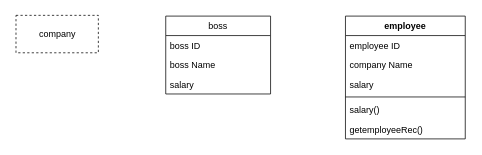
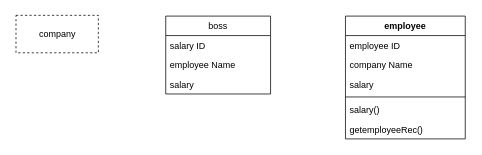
- <mxCell id="11" value="boss ID" style="text;strokeColor=none;fillColor=none;align=left;verticalAlign=top;spacingLeft=4;spacingRight=4;overflow=hidden;rotatable=0;points=[[0,0.5],[1,0.5]];portConstraint=eastwest;" vertex="1" parent="10"><mxGeometry y="26" width="140" height="26" as="geometry" /></mxCell>
+ <mxCell id="11" value="salary ID" style="text;strokeColor=none;fillColor=none;align=left;verticalAlign=top;spacingLeft=4;spacingRight=4;overflow=hidden;rotatable=0;points=[[0,0.5],[1,0.5]];portConstraint=eastwest;" vertex="1" parent="10"><mxGeometry y="26" width="140" height="26" as="geometry" /></mxCell>
- <mxCell id="12" value="boss Name" style="text;strokeColor=none;fillColor=none;align=left;verticalAlign=top;spacingLeft=4;spacingRight=4;overflow=hidden;rotatable=0;points=[[0,0.5],[1,0.5]];portConstraint=eastwest;" vertex="1" parent="10"><mxGeometry y="52" width="140" height="26" as="geometry" /></mxCell>
+ <mxCell id="12" value="employee Name" style="text;strokeColor=none;fillColor=none;align=left;verticalAlign=top;spacingLeft=4;spacingRight=4;overflow=hidden;rotatable=0;points=[[0,0.5],[1,0.5]];portConstraint=eastwest;" vertex="1" parent="10"><mxGeometry y="52" width="140" height="26" as="geometry" /></mxCell>
